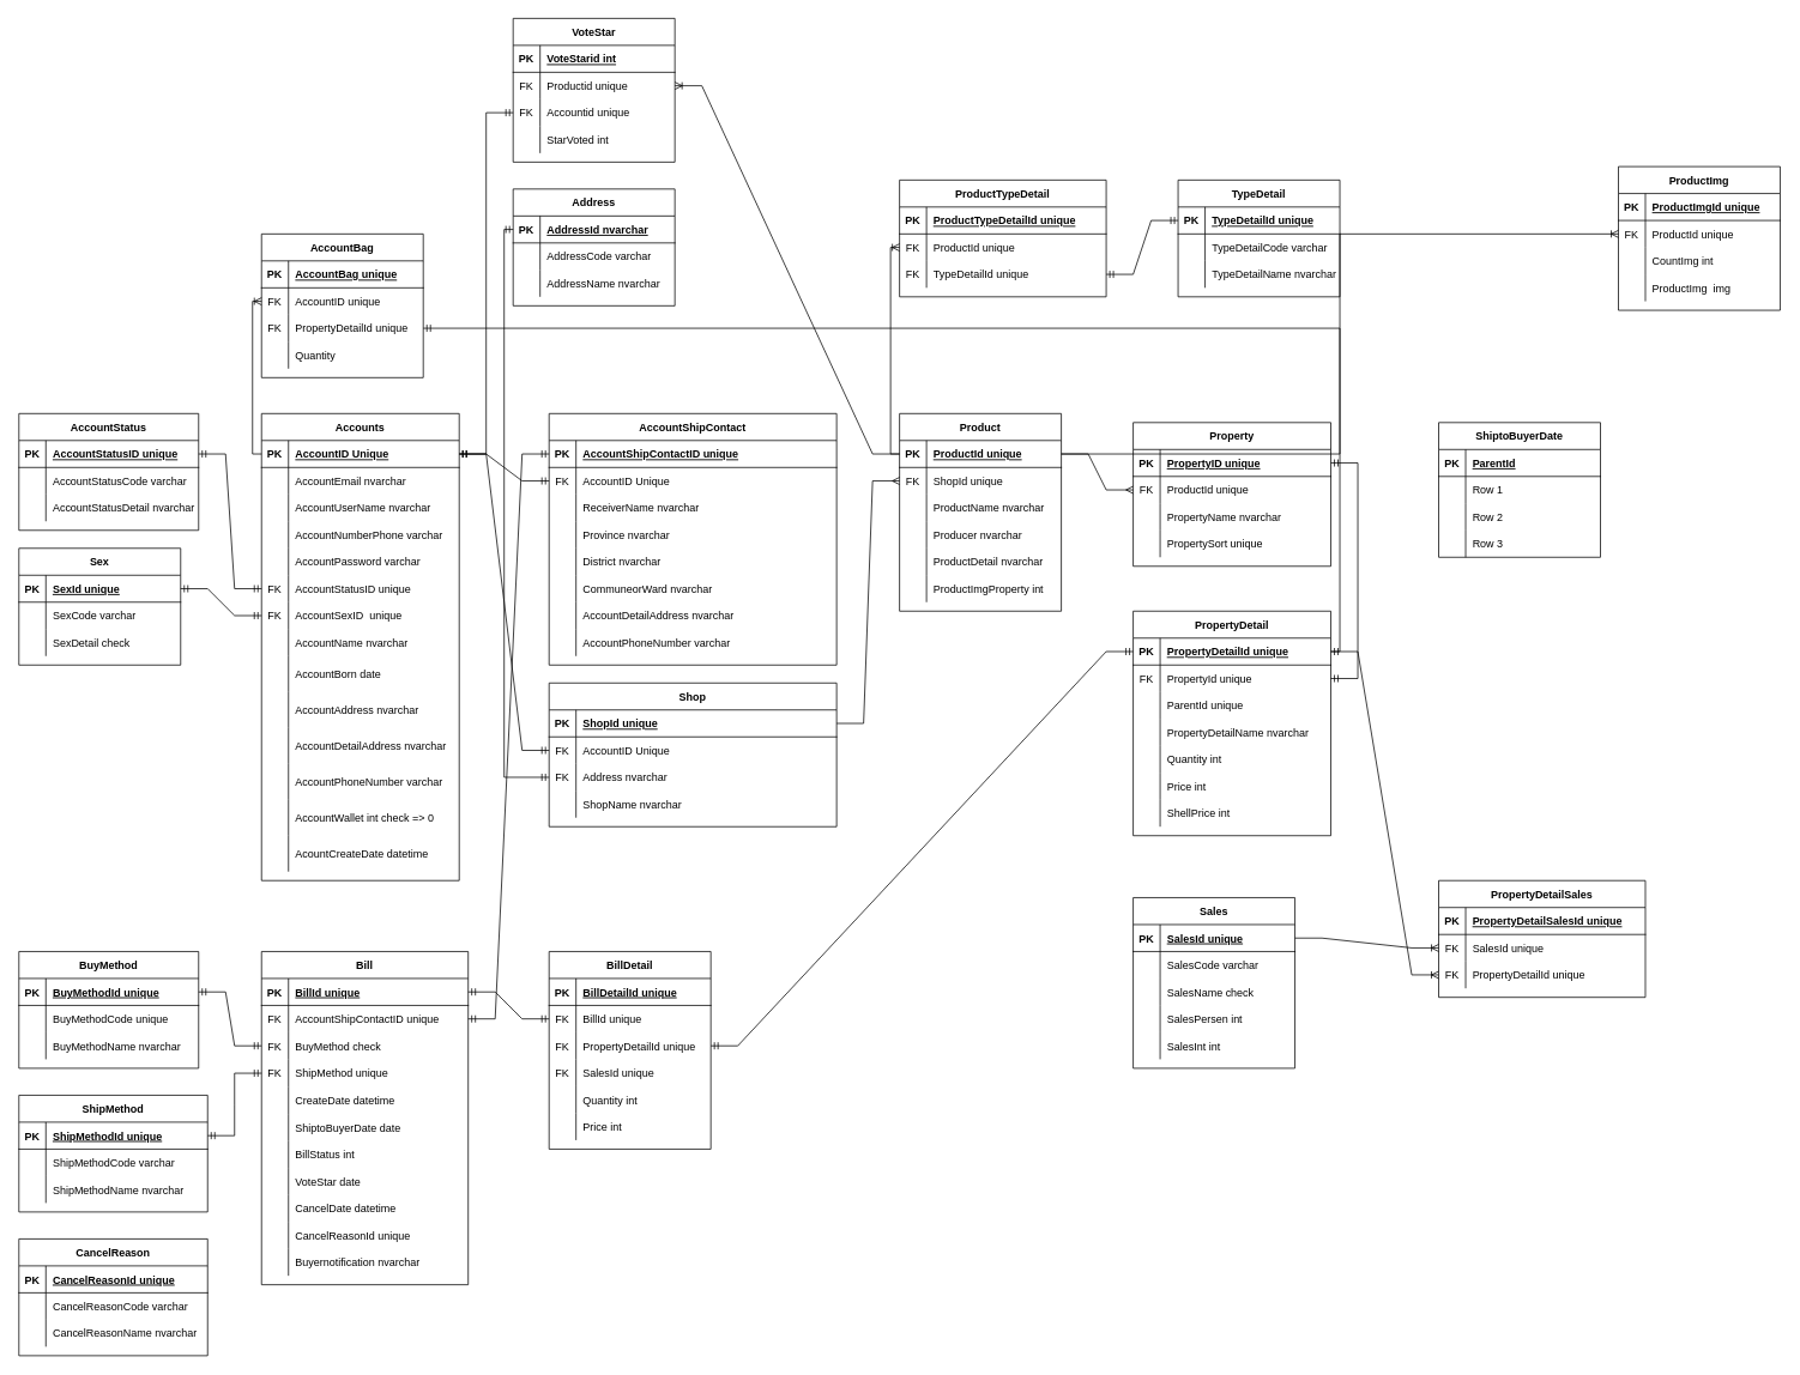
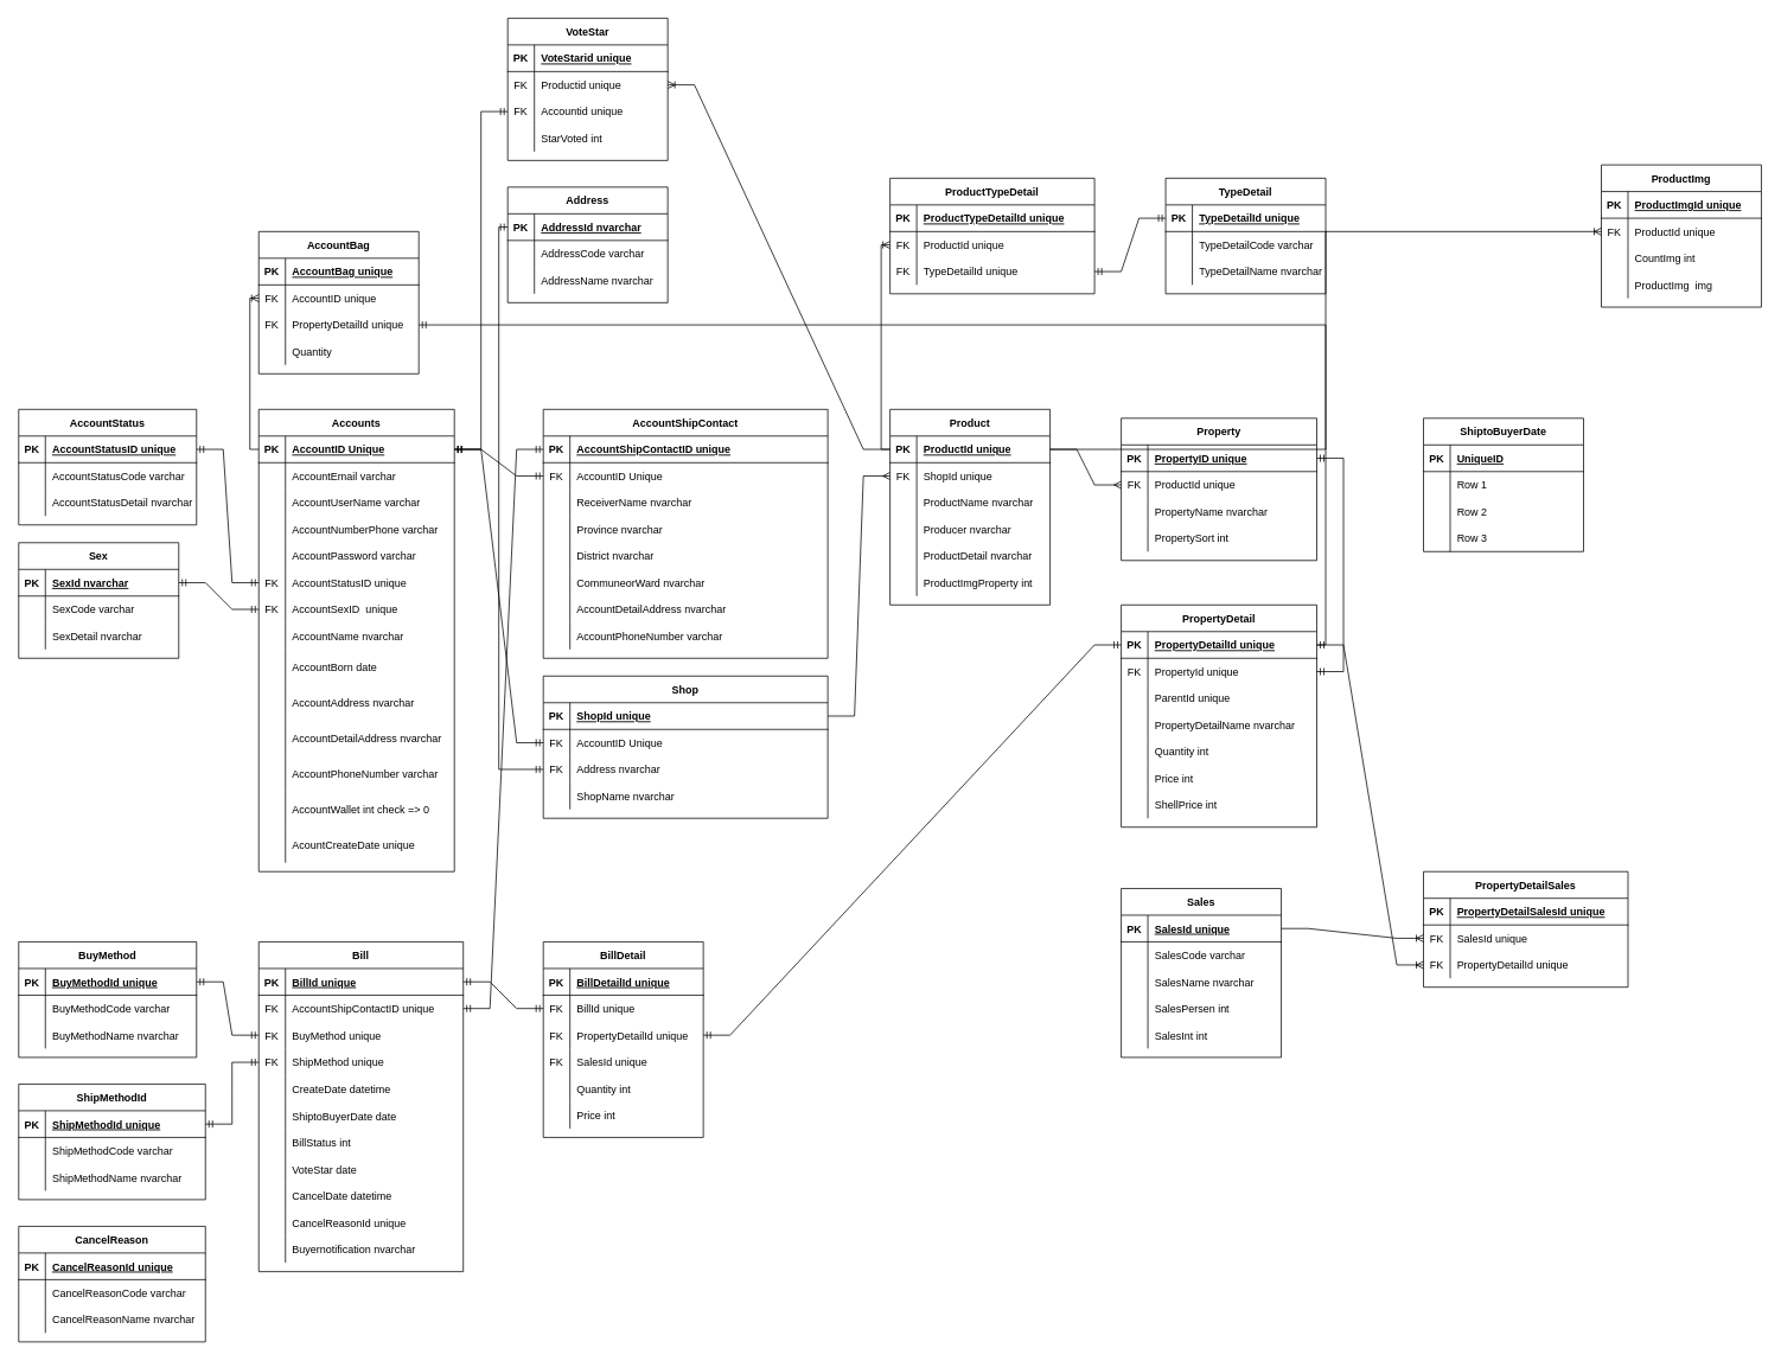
- <mxCell id="319" value="VoteStarid int" style="shape=partialRectangle;connectable=0;fillColor=none;top=0;left=0;bottom=0;right=0;align=left;spacingLeft=6;fontStyle=5;overflow=hidden;" parent="317" vertex="1"><mxGeometry x="30" width="150" height="30" as="geometry"><mxRectangle width="150" height="30" as="alternateBounds" /></mxGeometry></mxCell>
+ <mxCell id="319" value="VoteStarid unique" style="shape=partialRectangle;connectable=0;fillColor=none;top=0;left=0;bottom=0;right=0;align=left;spacingLeft=6;fontStyle=5;overflow=hidden;" parent="317" vertex="1"><mxGeometry x="30" width="150" height="30" as="geometry"><mxRectangle width="150" height="30" as="alternateBounds" /></mxGeometry></mxCell>
- <mxCell id="360" value="ParentId" style="shape=partialRectangle;connectable=0;fillColor=none;top=0;left=0;bottom=0;right=0;align=left;spacingLeft=6;fontStyle=5;overflow=hidden;" vertex="1" parent="358"><mxGeometry x="30" width="150" height="30" as="geometry"><mxRectangle width="150" height="30" as="alternateBounds" /></mxGeometry></mxCell>
+ <mxCell id="360" value="UniqueID" style="shape=partialRectangle;connectable=0;fillColor=none;top=0;left=0;bottom=0;right=0;align=left;spacingLeft=6;fontStyle=5;overflow=hidden;" vertex="1" parent="358"><mxGeometry x="30" width="150" height="30" as="geometry"><mxRectangle width="150" height="30" as="alternateBounds" /></mxGeometry></mxCell>
- <mxCell id="8" value="AccountEmail nvarchar" style="shape=partialRectangle;connectable=0;fillColor=none;top=0;left=0;bottom=0;right=0;align=left;spacingLeft=6;overflow=hidden;" parent="6" vertex="1"><mxGeometry x="30" width="190" height="30" as="geometry"><mxRectangle width="190" height="30" as="alternateBounds" /></mxGeometry></mxCell>
+ <mxCell id="8" value="AccountEmail varchar" style="shape=partialRectangle;connectable=0;fillColor=none;top=0;left=0;bottom=0;right=0;align=left;spacingLeft=6;overflow=hidden;" parent="6" vertex="1"><mxGeometry x="30" width="190" height="30" as="geometry"><mxRectangle width="190" height="30" as="alternateBounds" /></mxGeometry></mxCell>
- <mxCell id="11" value="AccountUserName nvarchar" style="shape=partialRectangle;connectable=0;fillColor=none;top=0;left=0;bottom=0;right=0;align=left;spacingLeft=6;overflow=hidden;" parent="9" vertex="1"><mxGeometry x="30" width="190" height="30" as="geometry"><mxRectangle width="190" height="30" as="alternateBounds" /></mxGeometry></mxCell>
+ <mxCell id="11" value="AccountUserName varchar" style="shape=partialRectangle;connectable=0;fillColor=none;top=0;left=0;bottom=0;right=0;align=left;spacingLeft=6;overflow=hidden;" parent="9" vertex="1"><mxGeometry x="30" width="190" height="30" as="geometry"><mxRectangle width="190" height="30" as="alternateBounds" /></mxGeometry></mxCell>
- <mxCell id="138" value="PropertySort unique" style="shape=partialRectangle;connectable=0;fillColor=none;top=0;left=0;bottom=0;right=0;align=left;spacingLeft=6;overflow=hidden;" parent="136" vertex="1"><mxGeometry x="30" width="190" height="30" as="geometry"><mxRectangle width="190" height="30" as="alternateBounds" /></mxGeometry></mxCell>
+ <mxCell id="138" value="PropertySort int" style="shape=partialRectangle;connectable=0;fillColor=none;top=0;left=0;bottom=0;right=0;align=left;spacingLeft=6;overflow=hidden;" parent="136" vertex="1"><mxGeometry x="30" width="190" height="30" as="geometry"><mxRectangle width="190" height="30" as="alternateBounds" /></mxGeometry></mxCell>
- <mxCell id="74" value="SexId unique" style="shape=partialRectangle;connectable=0;fillColor=none;top=0;left=0;bottom=0;right=0;align=left;spacingLeft=6;fontStyle=5;overflow=hidden;" parent="72" vertex="1"><mxGeometry x="30" width="150" height="30" as="geometry"><mxRectangle width="150" height="30" as="alternateBounds" /></mxGeometry></mxCell>
+ <mxCell id="74" value="SexId nvarchar" style="shape=partialRectangle;connectable=0;fillColor=none;top=0;left=0;bottom=0;right=0;align=left;spacingLeft=6;fontStyle=5;overflow=hidden;" parent="72" vertex="1"><mxGeometry x="30" width="150" height="30" as="geometry"><mxRectangle width="150" height="30" as="alternateBounds" /></mxGeometry></mxCell>
- <mxCell id="80" value="SexDetail check" style="shape=partialRectangle;connectable=0;fillColor=none;top=0;left=0;bottom=0;right=0;align=left;spacingLeft=6;overflow=hidden;" parent="78" vertex="1"><mxGeometry x="30" width="150" height="30" as="geometry"><mxRectangle width="150" height="30" as="alternateBounds" /></mxGeometry></mxCell>
+ <mxCell id="80" value="SexDetail nvarchar" style="shape=partialRectangle;connectable=0;fillColor=none;top=0;left=0;bottom=0;right=0;align=left;spacingLeft=6;overflow=hidden;" parent="78" vertex="1"><mxGeometry x="30" width="150" height="30" as="geometry"><mxRectangle width="150" height="30" as="alternateBounds" /></mxGeometry></mxCell>
- <mxCell id="44" value="AcountCreateDate datetime" style="shape=partialRectangle;connectable=0;fillColor=none;top=0;left=0;bottom=0;right=0;align=left;spacingLeft=6;overflow=hidden;" parent="42" vertex="1"><mxGeometry x="30" width="190" height="40" as="geometry"><mxRectangle width="190" height="40" as="alternateBounds" /></mxGeometry></mxCell>
+ <mxCell id="44" value="AcountCreateDate unique" style="shape=partialRectangle;connectable=0;fillColor=none;top=0;left=0;bottom=0;right=0;align=left;spacingLeft=6;overflow=hidden;" parent="42" vertex="1"><mxGeometry x="30" width="190" height="40" as="geometry"><mxRectangle width="190" height="40" as="alternateBounds" /></mxGeometry></mxCell>
- <mxCell id="261" value="SalesName check" style="shape=partialRectangle;connectable=0;fillColor=none;top=0;left=0;bottom=0;right=0;align=left;spacingLeft=6;overflow=hidden;" parent="259" vertex="1"><mxGeometry x="30" width="150" height="30" as="geometry"><mxRectangle width="150" height="30" as="alternateBounds" /></mxGeometry></mxCell>
+ <mxCell id="261" value="SalesName nvarchar" style="shape=partialRectangle;connectable=0;fillColor=none;top=0;left=0;bottom=0;right=0;align=left;spacingLeft=6;overflow=hidden;" parent="259" vertex="1"><mxGeometry x="30" width="150" height="30" as="geometry"><mxRectangle width="150" height="30" as="alternateBounds" /></mxGeometry></mxCell>
- <mxCell id="203" value="BuyMethodCode unique" style="shape=partialRectangle;connectable=0;fillColor=none;top=0;left=0;bottom=0;right=0;align=left;spacingLeft=6;overflow=hidden;" parent="201" vertex="1"><mxGeometry x="30" width="170" height="30" as="geometry"><mxRectangle width="170" height="30" as="alternateBounds" /></mxGeometry></mxCell>
+ <mxCell id="203" value="BuyMethodCode varchar" style="shape=partialRectangle;connectable=0;fillColor=none;top=0;left=0;bottom=0;right=0;align=left;spacingLeft=6;overflow=hidden;" parent="201" vertex="1"><mxGeometry x="30" width="170" height="30" as="geometry"><mxRectangle width="170" height="30" as="alternateBounds" /></mxGeometry></mxCell>
- <mxCell id="172" value="BuyMethod check" style="shape=partialRectangle;connectable=0;fillColor=none;top=0;left=0;bottom=0;right=0;align=left;spacingLeft=6;overflow=hidden;" parent="170" vertex="1"><mxGeometry x="30" width="200" height="30" as="geometry"><mxRectangle width="200" height="30" as="alternateBounds" /></mxGeometry></mxCell>
+ <mxCell id="172" value="BuyMethod unique" style="shape=partialRectangle;connectable=0;fillColor=none;top=0;left=0;bottom=0;right=0;align=left;spacingLeft=6;overflow=hidden;" parent="170" vertex="1"><mxGeometry x="30" width="200" height="30" as="geometry"><mxRectangle width="200" height="30" as="alternateBounds" /></mxGeometry></mxCell>
- <mxCell id="208" value="ShipMethod" style="shape=table;startSize=30;container=1;collapsible=1;childLayout=tableLayout;fixedRows=1;rowLines=0;fontStyle=1;align=center;resizeLast=1;" parent="1" vertex="1"><mxGeometry x="20" y="1219" width="210" height="130" as="geometry" /></mxCell>
+ <mxCell id="208" value="ShipMethodId" style="shape=table;startSize=30;container=1;collapsible=1;childLayout=tableLayout;fixedRows=1;rowLines=0;fontStyle=1;align=center;resizeLast=1;" parent="1" vertex="1"><mxGeometry x="20" y="1219" width="210" height="130" as="geometry" /></mxCell>
